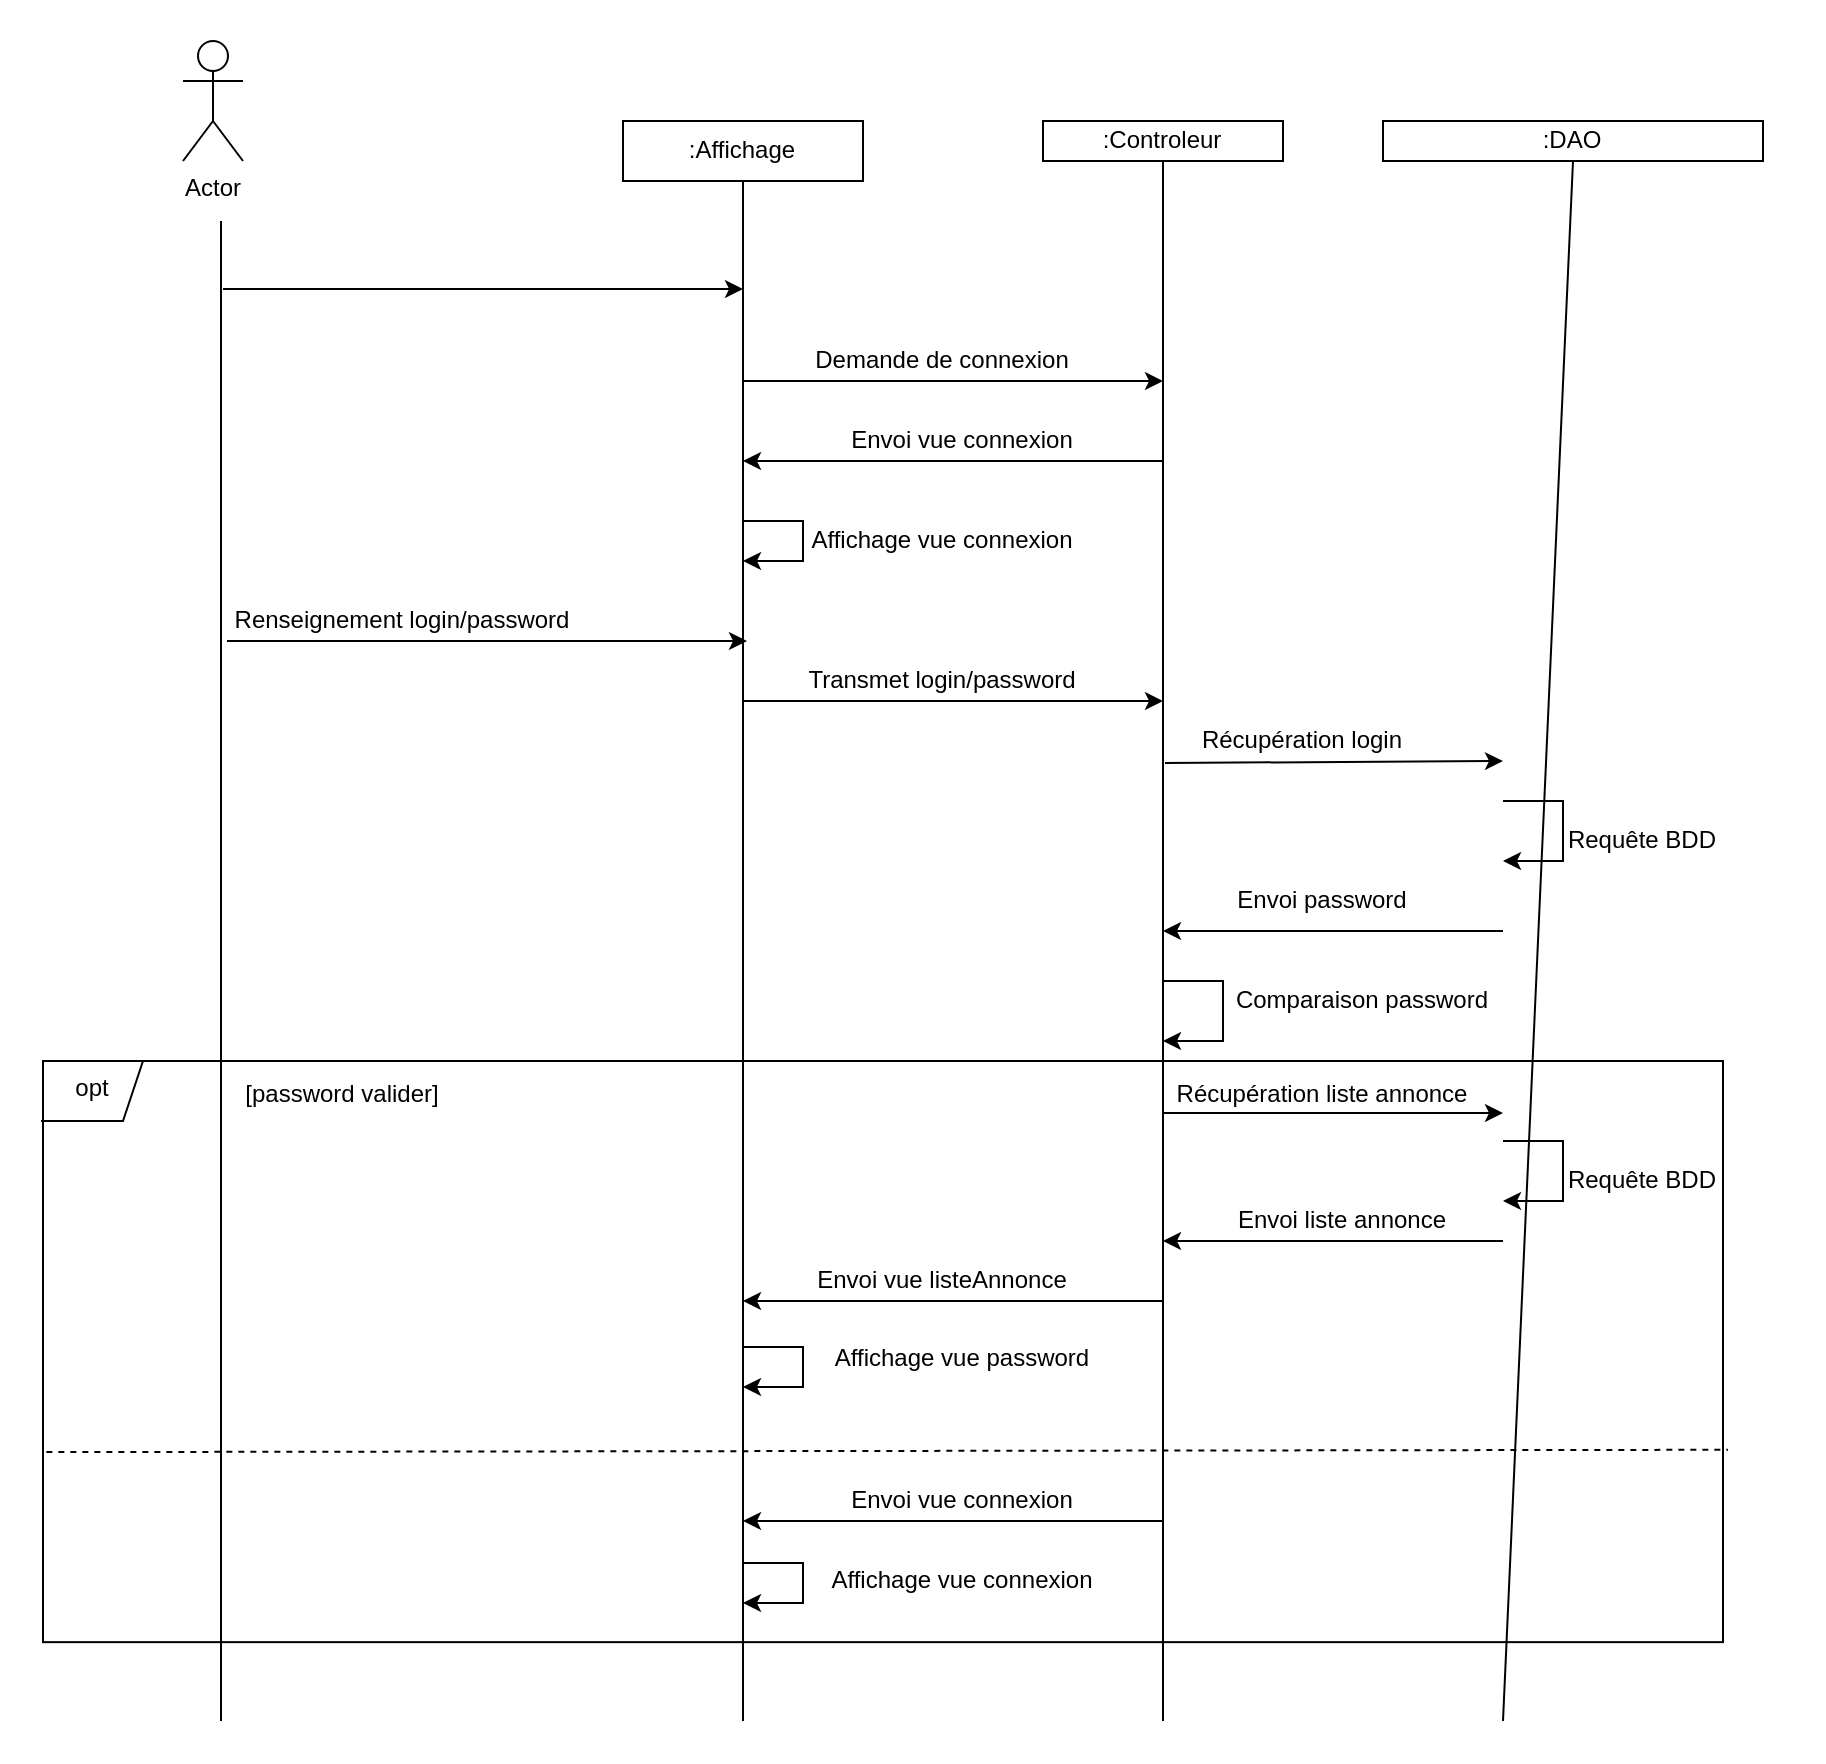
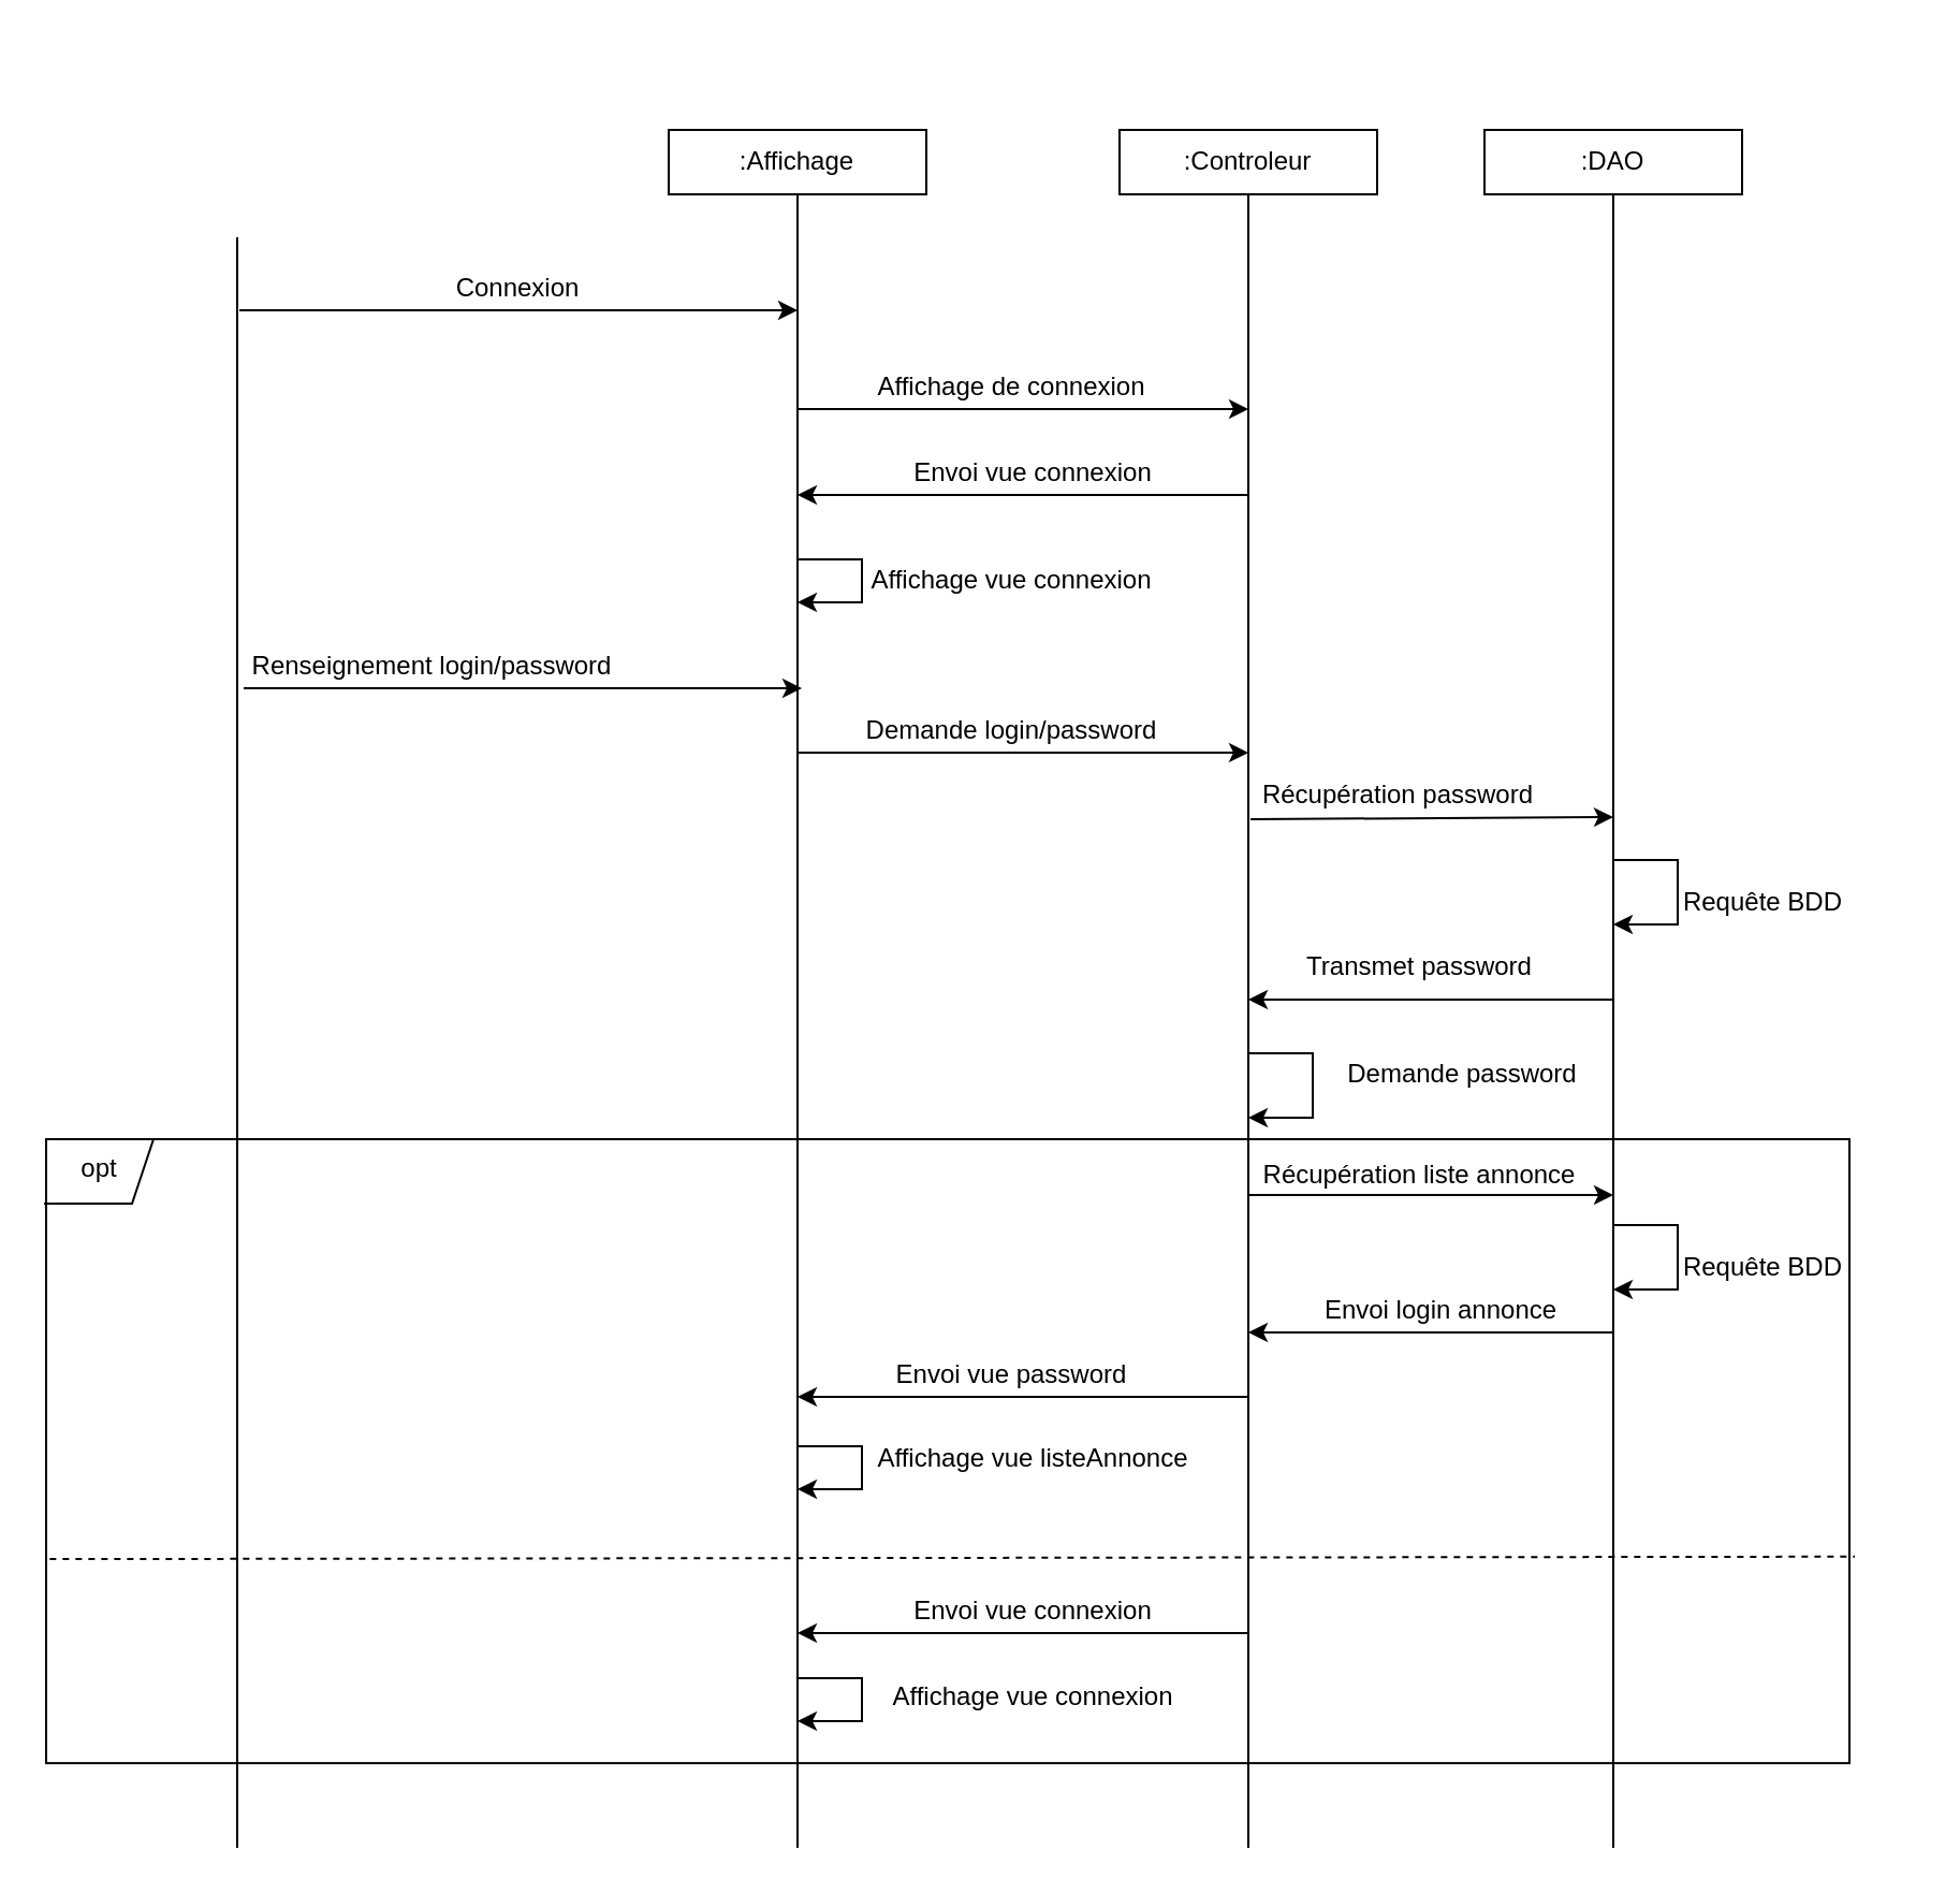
- <mxCell id="3" value="Actor" style="shape=umlActor;verticalLabelPosition=bottom;verticalAlign=top;html=1;outlineConnect=0;" parent="1" vertex="1"><mxGeometry x="91" y="20" width="30" height="60" as="geometry" /></mxCell>
- <mxCell id="7" value=":Controleur" style="rounded=0;whiteSpace=wrap;html=1;" parent="1" vertex="1"><mxGeometry x="521" y="60" width="120" height="20" as="geometry" /></mxCell>
+ <mxCell id="7" value=":Controleur" style="rounded=0;whiteSpace=wrap;html=1;" parent="1" vertex="1"><mxGeometry x="521" y="60" width="120" height="30" as="geometry" /></mxCell>
- <mxCell id="9" value=":DAO" style="rounded=0;whiteSpace=wrap;html=1;" parent="1" vertex="1"><mxGeometry x="691" y="60" width="190" height="20" as="geometry" /></mxCell>
+ <mxCell id="9" value=":DAO" style="rounded=0;whiteSpace=wrap;html=1;" parent="1" vertex="1"><mxGeometry x="691" y="60" width="120" height="30" as="geometry" /></mxCell>
+ <mxCell id="14" value="Connexion" style="text;html=1;strokeColor=none;fillColor=none;align=center;verticalAlign=middle;whiteSpace=wrap;rounded=0;" parent="1" vertex="1"><mxGeometry x="141" y="124" width="200" height="20" as="geometry" /></mxCell>
- <mxCell id="29" value="Demande de connexion" style="text;html=1;strokeColor=none;fillColor=none;align=center;verticalAlign=middle;whiteSpace=wrap;rounded=0;" parent="1" vertex="1"><mxGeometry x="371" y="170" width="200" height="20" as="geometry" /></mxCell>
+ <mxCell id="29" value="Affichage de connexion" style="text;html=1;strokeColor=none;fillColor=none;align=center;verticalAlign=middle;whiteSpace=wrap;rounded=0;" parent="1" vertex="1"><mxGeometry x="371" y="170" width="200" height="20" as="geometry" /></mxCell>
- <mxCell id="34" value="Transmet login/password" style="text;html=1;strokeColor=none;fillColor=none;align=center;verticalAlign=middle;whiteSpace=wrap;rounded=0;" parent="1" vertex="1"><mxGeometry x="371" y="330" width="200" height="20" as="geometry" /></mxCell>
+ <mxCell id="34" value="Demande login/password" style="text;html=1;strokeColor=none;fillColor=none;align=center;verticalAlign=middle;whiteSpace=wrap;rounded=0;" parent="1" vertex="1"><mxGeometry x="371" y="330" width="200" height="20" as="geometry" /></mxCell>
- <mxCell id="18" value="Récupération login" style="text;html=1;strokeColor=none;fillColor=none;align=center;verticalAlign=middle;whiteSpace=wrap;rounded=0;" parent="1" vertex="1"><mxGeometry x="551" y="360" width="200" height="20" as="geometry" /></mxCell>
+ <mxCell id="18" value="Récupération password" style="text;html=1;strokeColor=none;fillColor=none;align=center;verticalAlign=middle;whiteSpace=wrap;rounded=0;" parent="1" vertex="1"><mxGeometry x="551" y="360" width="200" height="20" as="geometry" /></mxCell>
- <mxCell id="37" value="Envoi password" style="text;html=1;strokeColor=none;fillColor=none;align=center;verticalAlign=middle;whiteSpace=wrap;rounded=0;" parent="1" vertex="1"><mxGeometry x="561" y="440" width="200" height="20" as="geometry" /></mxCell>
+ <mxCell id="37" value="Transmet password" style="text;html=1;strokeColor=none;fillColor=none;align=center;verticalAlign=middle;whiteSpace=wrap;rounded=0;" parent="1" vertex="1"><mxGeometry x="561" y="440" width="200" height="20" as="geometry" /></mxCell>
- <mxCell id="26" value="Comparaison password" style="text;html=1;strokeColor=none;fillColor=none;align=center;verticalAlign=middle;whiteSpace=wrap;rounded=0;" parent="1" vertex="1"><mxGeometry x="581" y="490" width="200" height="20" as="geometry" /></mxCell>
+ <mxCell id="26" value="Demande password" style="text;html=1;strokeColor=none;fillColor=none;align=center;verticalAlign=middle;whiteSpace=wrap;rounded=0;" parent="1" vertex="1"><mxGeometry x="581" y="490" width="200" height="20" as="geometry" /></mxCell>
- <mxCell id="24" value="[password valider]" style="text;html=1;strokeColor=none;fillColor=none;align=center;verticalAlign=middle;whiteSpace=wrap;rounded=0;" parent="1" vertex="1"><mxGeometry x="111" y="537" width="120" height="20" as="geometry" /></mxCell>
- <mxCell id="44" value="Envoi liste annonce" style="text;html=1;strokeColor=none;fillColor=none;align=center;verticalAlign=middle;whiteSpace=wrap;rounded=0;" vertex="1" parent="1"><mxGeometry x="571" y="600" width="200" height="20" as="geometry" /></mxCell>
+ <mxCell id="44" value="Envoi login annonce" style="text;html=1;strokeColor=none;fillColor=none;align=center;verticalAlign=middle;whiteSpace=wrap;rounded=0;" vertex="1" parent="1"><mxGeometry x="571" y="600" width="200" height="20" as="geometry" /></mxCell>
- <mxCell id="30" value="Envoi vue listeAnnonce" style="text;html=1;strokeColor=none;fillColor=none;align=center;verticalAlign=middle;whiteSpace=wrap;rounded=0;" parent="1" vertex="1"><mxGeometry x="371" y="630" width="200" height="20" as="geometry" /></mxCell>
+ <mxCell id="30" value="Envoi vue password" style="text;html=1;strokeColor=none;fillColor=none;align=center;verticalAlign=middle;whiteSpace=wrap;rounded=0;" parent="1" vertex="1"><mxGeometry x="371" y="630" width="200" height="20" as="geometry" /></mxCell>
- <mxCell id="47" value="Affichage vue password" style="text;html=1;strokeColor=none;fillColor=none;align=center;verticalAlign=middle;whiteSpace=wrap;rounded=0;" vertex="1" parent="1"><mxGeometry x="381" y="669" width="200" height="20" as="geometry" /></mxCell>
+ <mxCell id="47" value="Affichage vue listeAnnonce" style="text;html=1;strokeColor=none;fillColor=none;align=center;verticalAlign=middle;whiteSpace=wrap;rounded=0;" vertex="1" parent="1"><mxGeometry x="381" y="669" width="200" height="20" as="geometry" /></mxCell>
